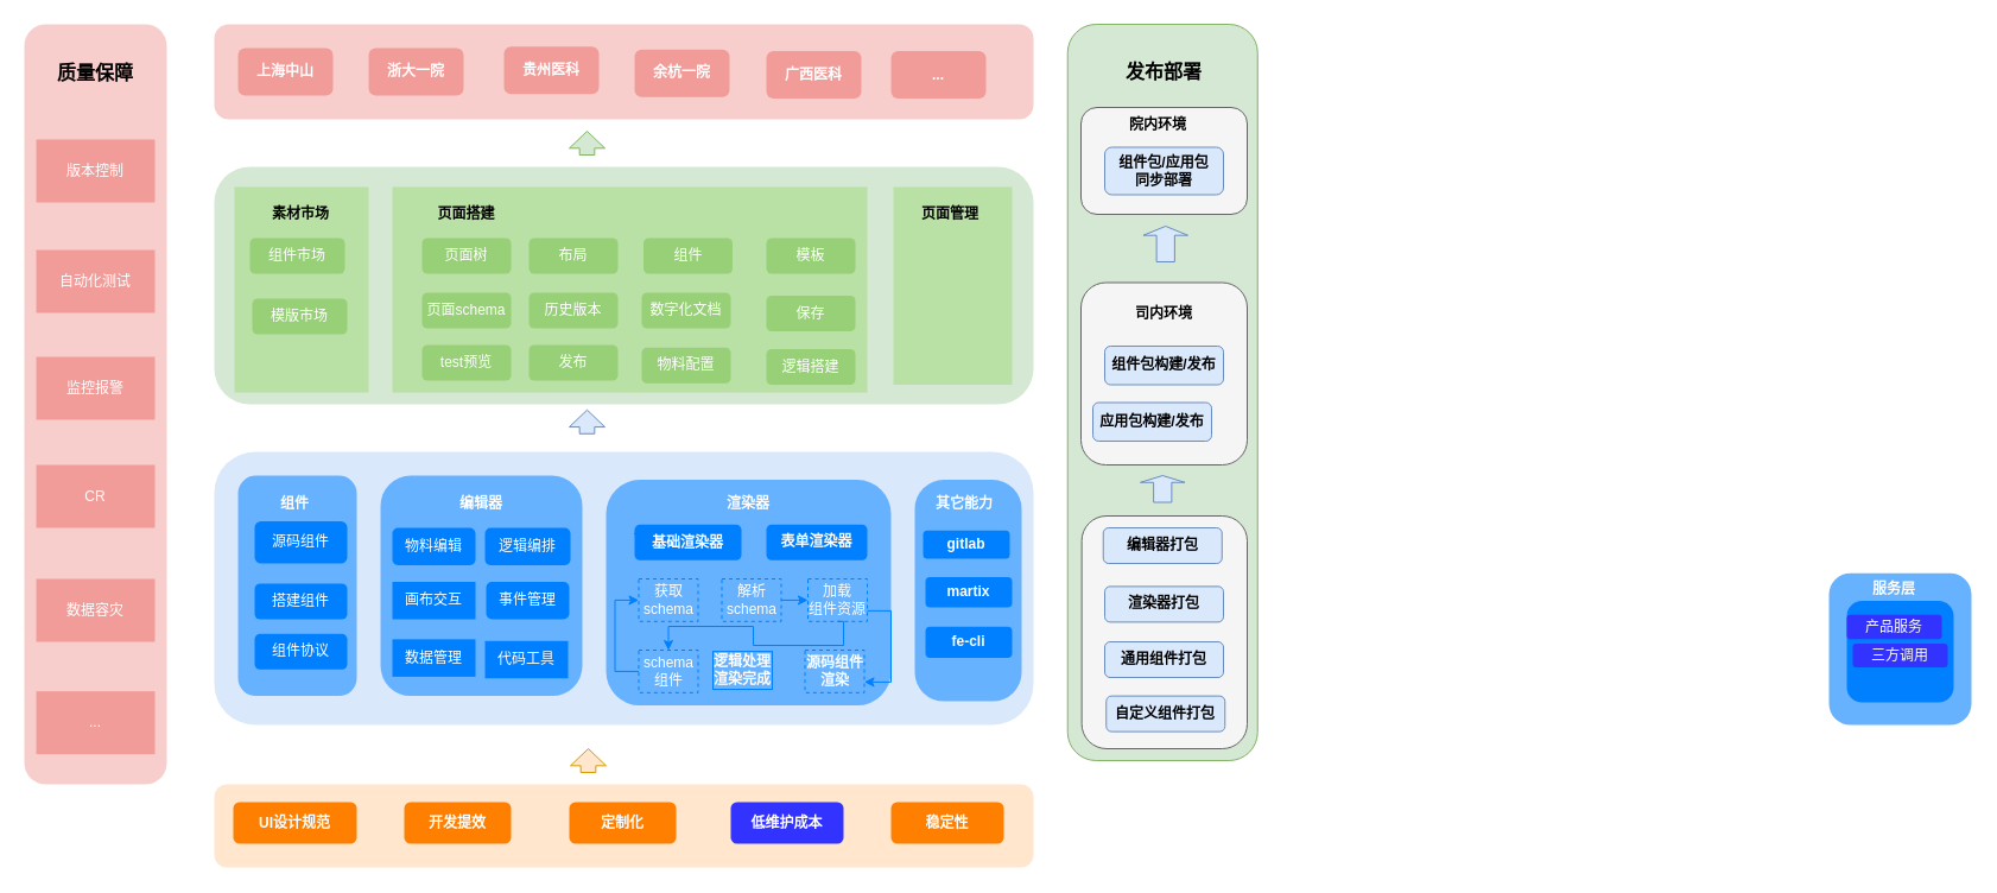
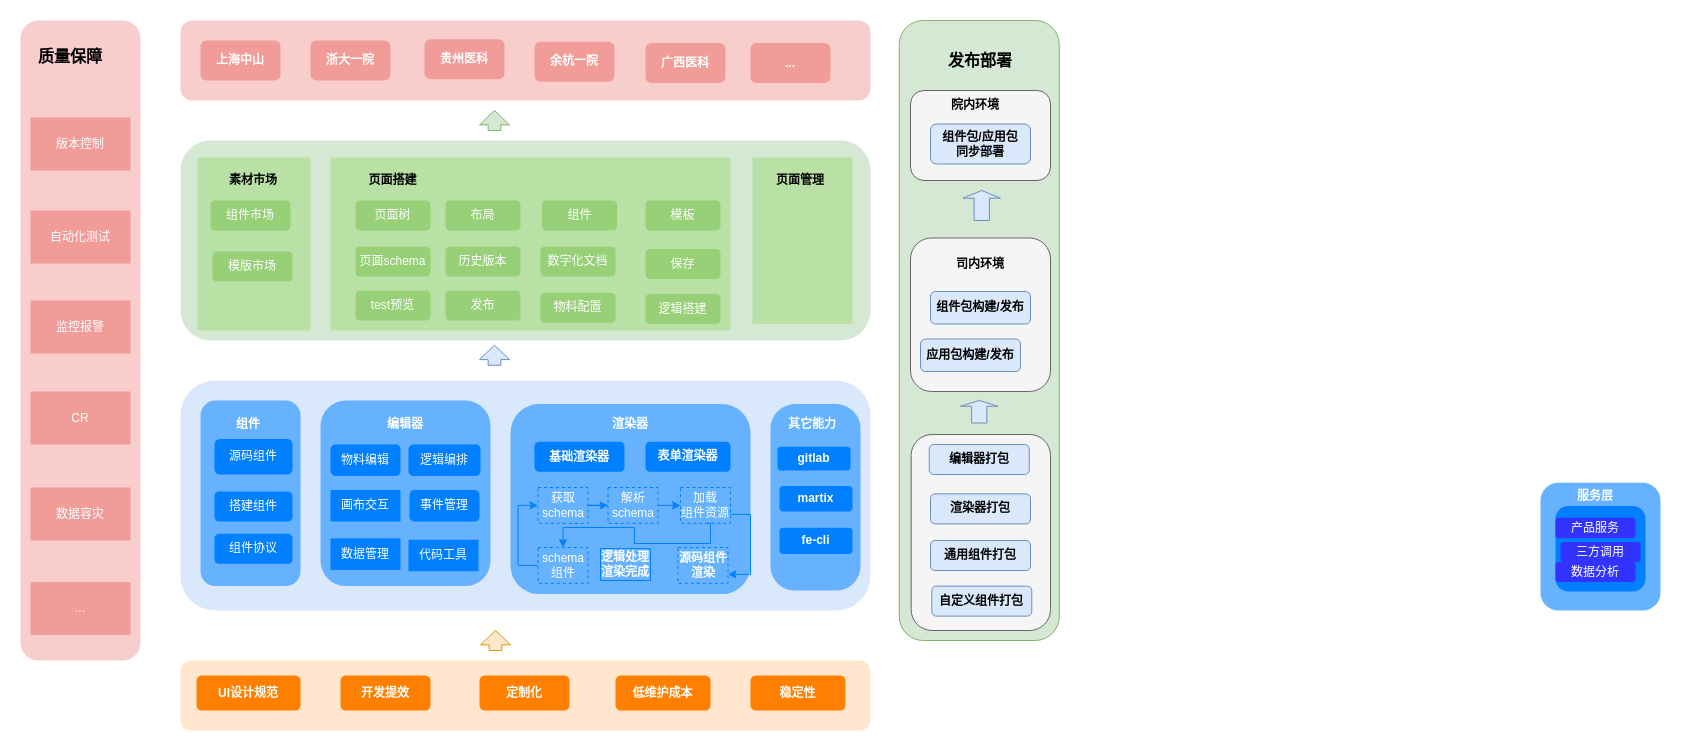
- <mxCell id="43" value="&lt;span style=&quot;font-size: 16px;&quot;&gt;&lt;b&gt;质量保障&lt;/b&gt;&lt;/span&gt;" style="rounded=1;whiteSpace=wrap;html=1;strokeColor=none;fillColor=none;" parent="1" vertex="1"><mxGeometry x="40" y="40" width="80" height="42.5" as="geometry" /></mxCell>
+ <mxCell id="43" value="&lt;span style=&quot;font-size: 16px;&quot;&gt;&lt;b&gt;质量保障&lt;/b&gt;&lt;/span&gt;" style="rounded=1;whiteSpace=wrap;html=1;strokeColor=none;fillColor=none;" parent="1" vertex="1"><mxGeometry x="30" y="35" width="80" height="42.5" as="geometry" /></mxCell>
+ <mxCell id="79" value="" style="edgeStyle=orthogonalEdgeStyle;rounded=0;orthogonalLoop=1;jettySize=auto;html=1;strokeColor=#007FFF;" parent="1" source="80" target="82" edge="1"><mxGeometry relative="1" as="geometry" /></mxCell>
+ <mxCell id="39" value="数据分析" style="rounded=1;whiteSpace=wrap;html=1;strokeColor=none;fillColor=#3333FF;fontColor=#FFFFFF;" parent="1" vertex="1"><mxGeometry x="1555" y="561.62" width="80" height="20" as="geometry" /></mxCell>
- <mxCell id="19" value="&lt;b&gt;低维护成本&lt;/b&gt;" style="rounded=1;whiteSpace=wrap;html=1;fillColor=#3333ff;strokeColor=none;fontColor=#FFFFFF;" parent="1" vertex="1"><mxGeometry x="615" y="675" width="95" height="35" as="geometry" /></mxCell>
+ <mxCell id="19" value="&lt;b&gt;低维护成本&lt;/b&gt;" style="rounded=1;whiteSpace=wrap;html=1;fillColor=#FF8000;strokeColor=none;fontColor=#FFFFFF;" parent="1" vertex="1"><mxGeometry x="615" y="675" width="95" height="35" as="geometry" /></mxCell>
